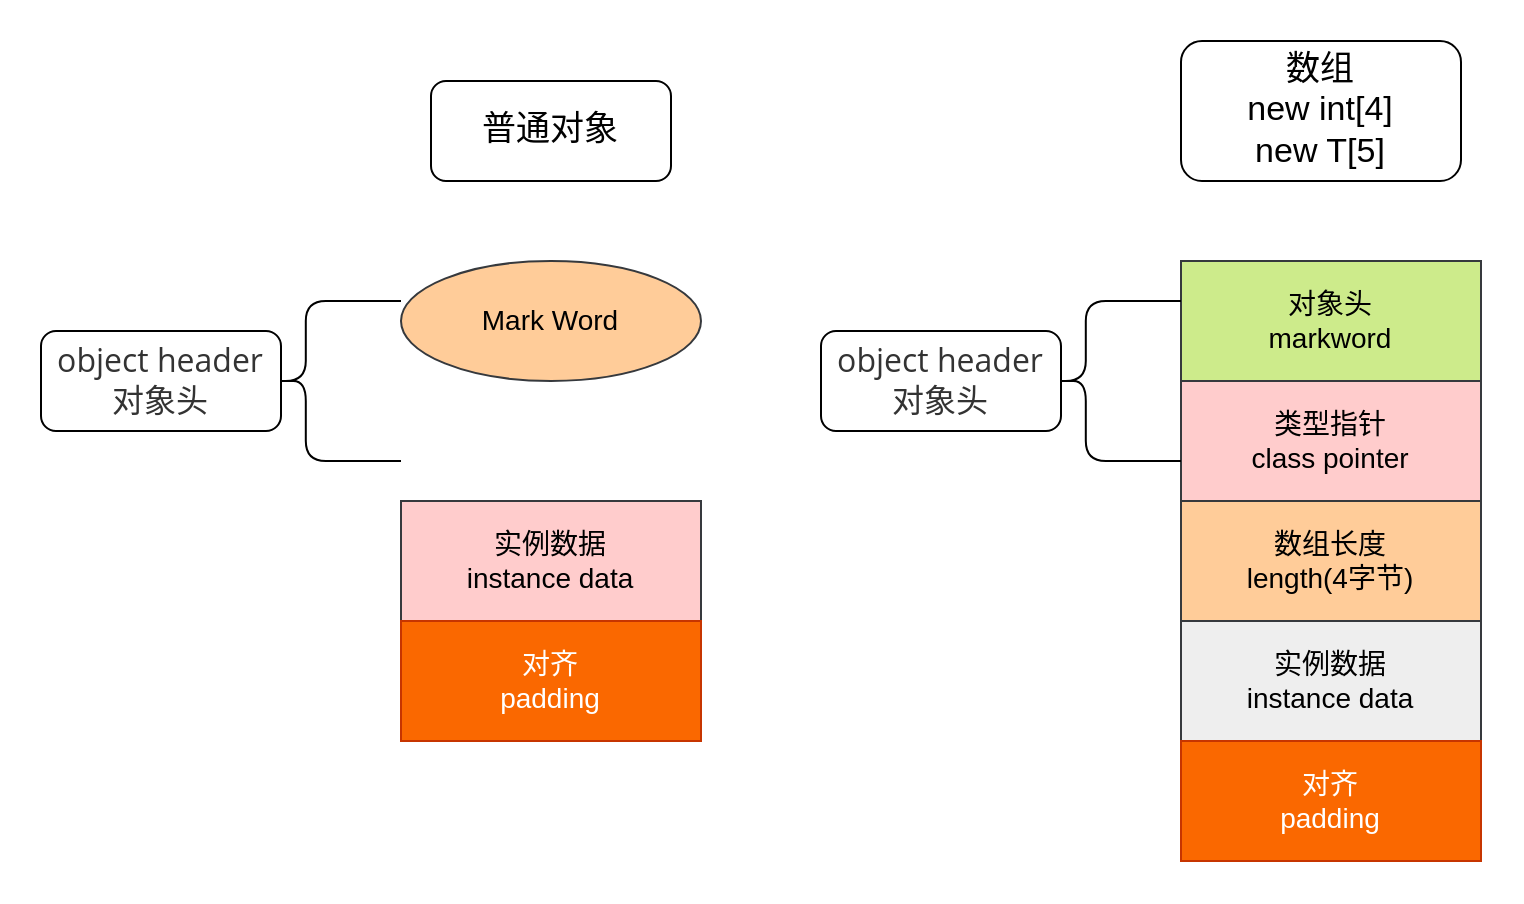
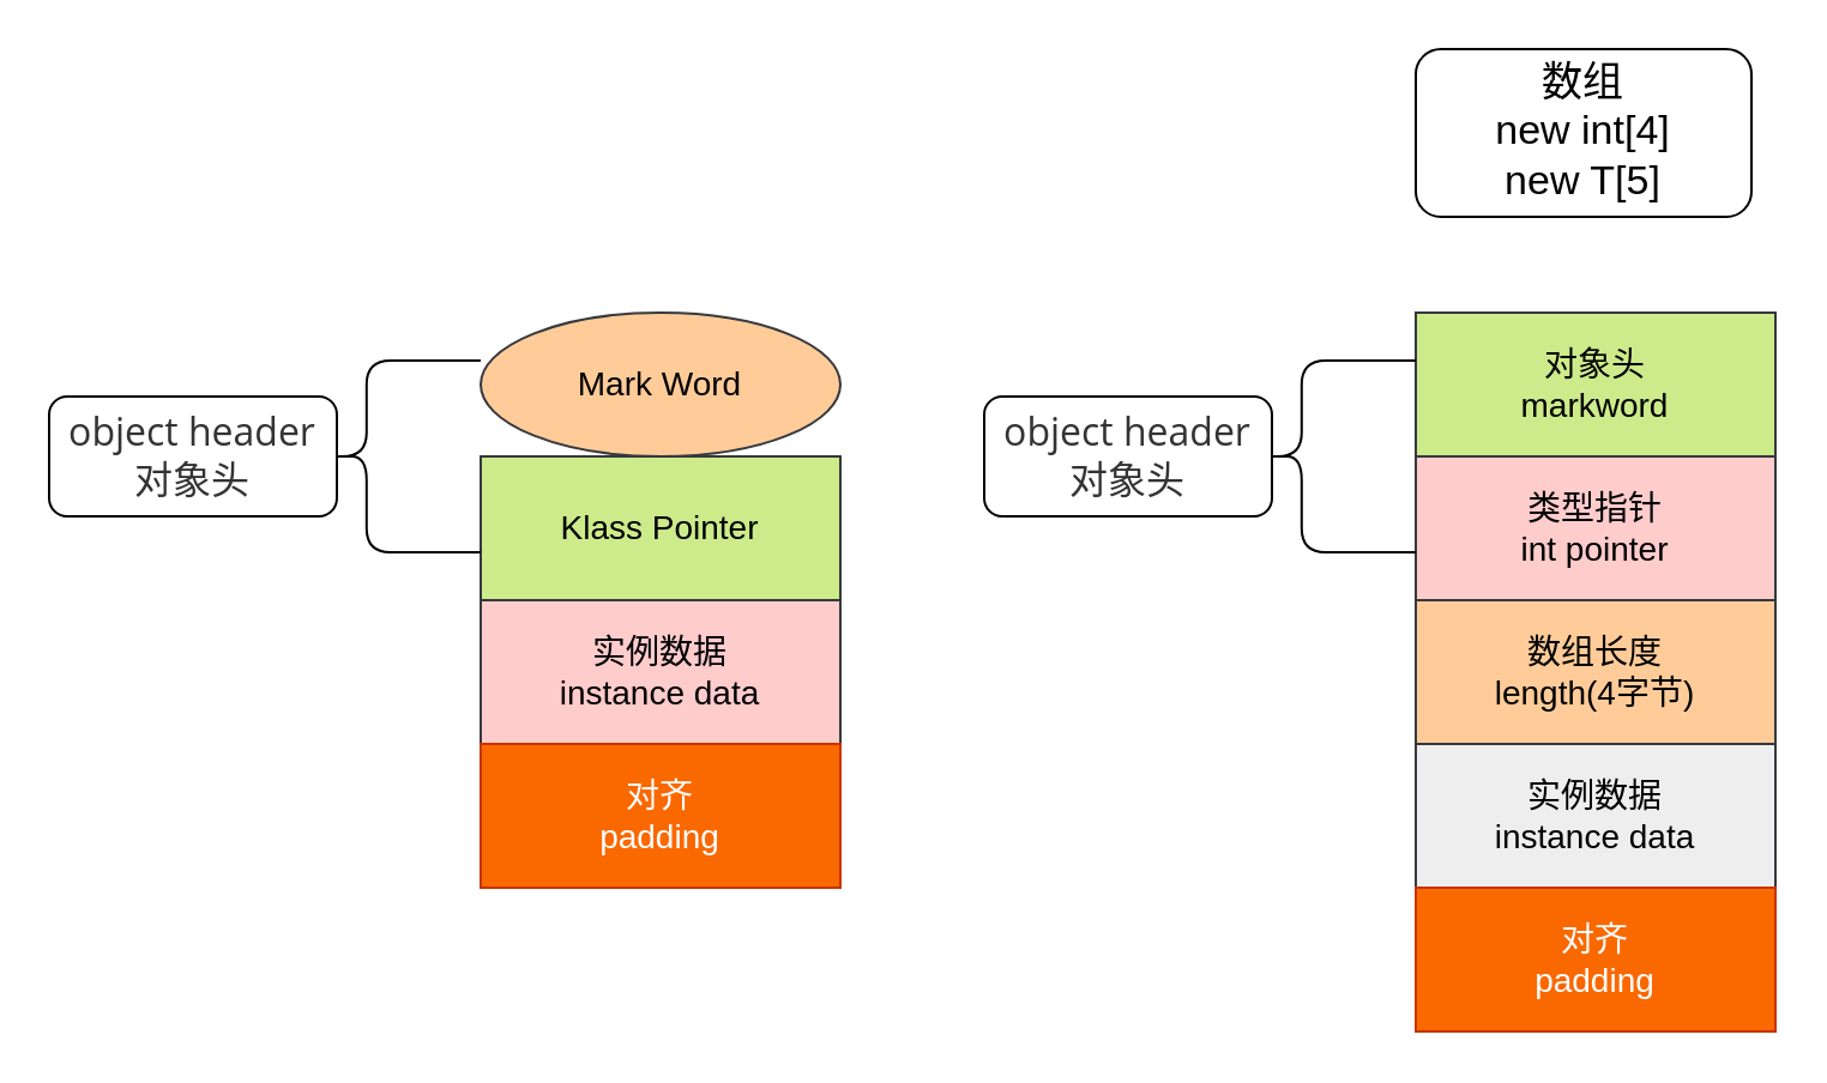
- <mxCell id="2" value="普通对象" style="rounded=1;whiteSpace=wrap;html=1;fontSize=17;" parent="1" vertex="1"><mxGeometry x="215" y="40" width="120" height="50" as="geometry" /></mxCell>
+ <mxCell id="4" value="Klass Pointer" style="rounded=0;whiteSpace=wrap;html=1;fontSize=14;fillColor=#cdeb8b;strokeColor=#36393d;" parent="1" vertex="1"><mxGeometry x="200" y="190" width="150" height="60" as="geometry" /></mxCell>
- <mxCell id="9" value="类型指针&lt;br style=&quot;font-size: 14px&quot;&gt;class pointer" style="rounded=0;whiteSpace=wrap;html=1;fontSize=14;fillColor=#ffcccc;strokeColor=#36393d;" parent="1" vertex="1"><mxGeometry x="590" y="190" width="150" height="60" as="geometry" /></mxCell>
+ <mxCell id="9" value="类型指针&lt;br style=&quot;font-size: 14px&quot;&gt;int pointer" style="rounded=0;whiteSpace=wrap;html=1;fontSize=14;fillColor=#ffcccc;strokeColor=#36393d;" parent="1" vertex="1"><mxGeometry x="590" y="190" width="150" height="60" as="geometry" /></mxCell>
